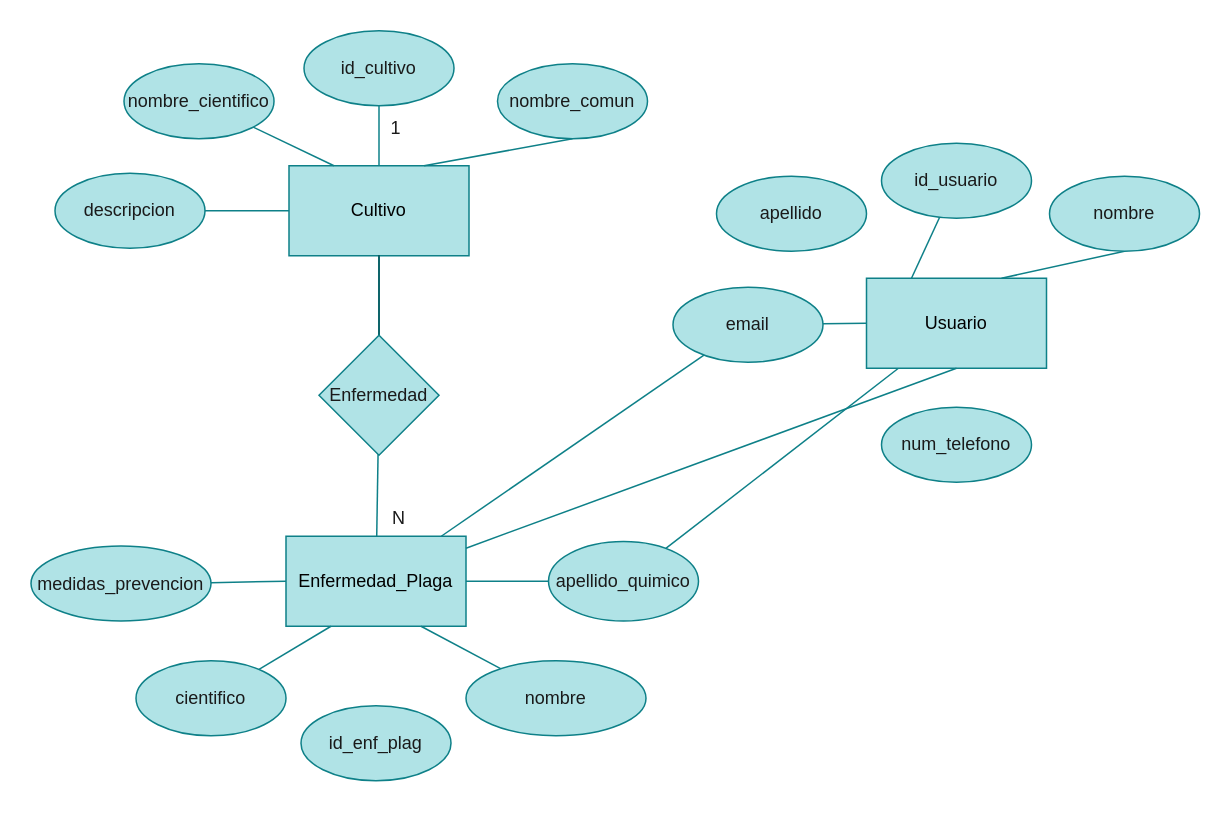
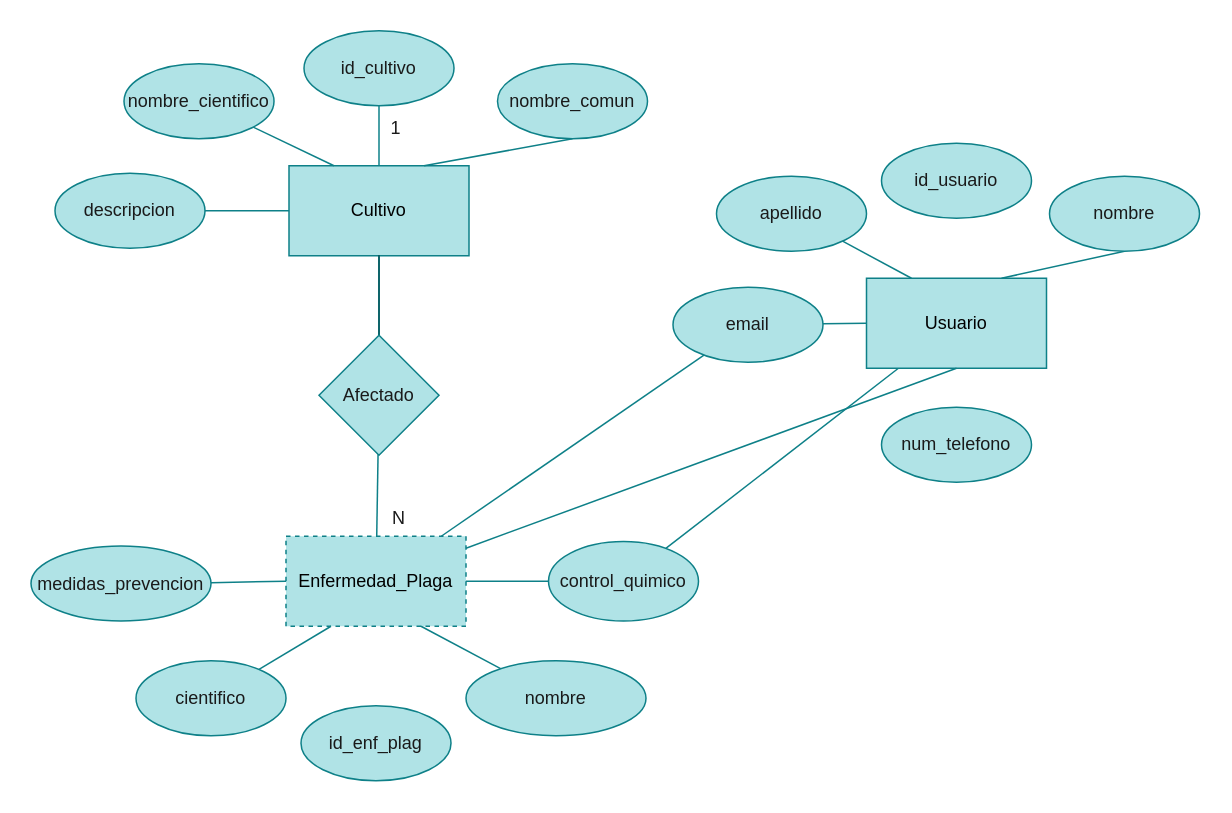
- <mxCell id="32" value="" style="edgeStyle=none;html=1;fontColor=#1A1A1A;endArrow=none;endFill=0;fillColor=#b0e3e6;strokeColor=#0e8088;exitX=0.25;exitY=0;exitDx=0;exitDy=0;" parent="1" source="28" target="29" edge="1"><mxGeometry relative="1" as="geometry"><mxPoint x="517" y="185" as="sourcePoint" /></mxGeometry></mxCell>
+ <mxCell id="32" value="" style="edgeStyle=none;html=1;fontColor=#1A1A1A;endArrow=none;endFill=0;fillColor=#b0e3e6;strokeColor=#0e8088;exitX=0.25;exitY=0;exitDx=0;exitDy=0;" parent="1" source="28" target="33" edge="1"><mxGeometry relative="1" as="geometry"><mxPoint x="517" y="185" as="sourcePoint" /></mxGeometry></mxCell>
- <mxCell id="25" value="&lt;font color=&quot;#1a1a1a&quot;&gt;Enfermedad&lt;/font&gt;" style="rhombus;whiteSpace=wrap;html=1;fillColor=#b0e3e6;strokeColor=#0e8088;" parent="1" vertex="1"><mxGeometry x="212" y="223" width="80" height="80" as="geometry" /></mxCell>
+ <mxCell id="25" value="&lt;font color=&quot;#1a1a1a&quot;&gt;Afectado&lt;/font&gt;" style="rhombus;whiteSpace=wrap;html=1;fillColor=#b0e3e6;strokeColor=#0e8088;" parent="1" vertex="1"><mxGeometry x="212" y="223" width="80" height="80" as="geometry" /></mxCell>
- <mxCell id="14" value="&lt;font color=&quot;#000000&quot;&gt;Enfermedad_Plaga&lt;/font&gt;" style="whiteSpace=wrap;html=1;fillColor=#b0e3e6;strokeColor=#0e8088;" parent="1" vertex="1"><mxGeometry x="190" y="357" width="120" height="60" as="geometry" /></mxCell>
+ <mxCell id="14" value="&lt;font color=&quot;#000000&quot;&gt;Enfermedad_Plaga&lt;/font&gt;" style="whiteSpace=wrap;html=1;fillColor=#b0e3e6;strokeColor=#0e8088;dashed=1;" parent="1" vertex="1"><mxGeometry x="190" y="357" width="120" height="60" as="geometry" /></mxCell>
- <mxCell id="22" value="&lt;font color=&quot;#1a1a1a&quot;&gt;apellido_quimico&lt;/font&gt;" style="ellipse;whiteSpace=wrap;html=1;fillColor=#b0e3e6;strokeColor=#0e8088;" parent="1" vertex="1"><mxGeometry x="365" y="360.5" width="100" height="53" as="geometry" /></mxCell>
+ <mxCell id="22" value="&lt;font color=&quot;#1a1a1a&quot;&gt;control_quimico&lt;/font&gt;" style="ellipse;whiteSpace=wrap;html=1;fillColor=#b0e3e6;strokeColor=#0e8088;" parent="1" vertex="1"><mxGeometry x="365" y="360.5" width="100" height="53" as="geometry" /></mxCell>
